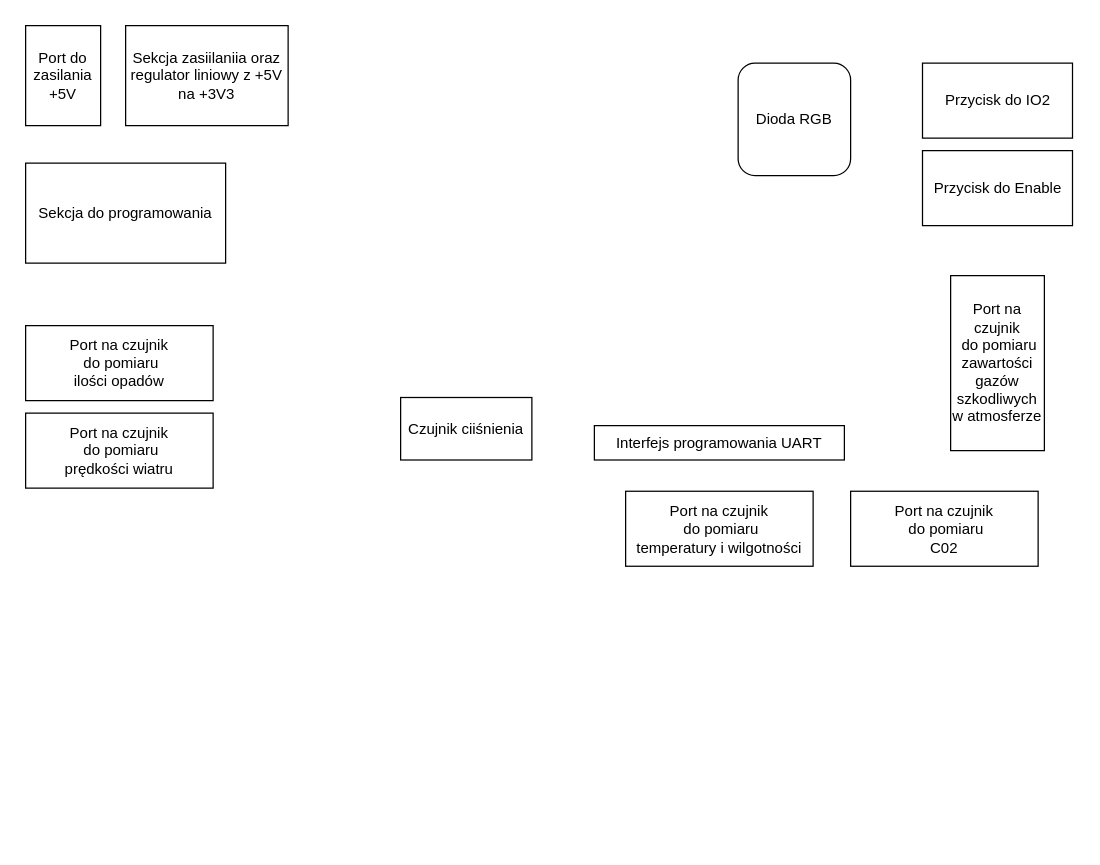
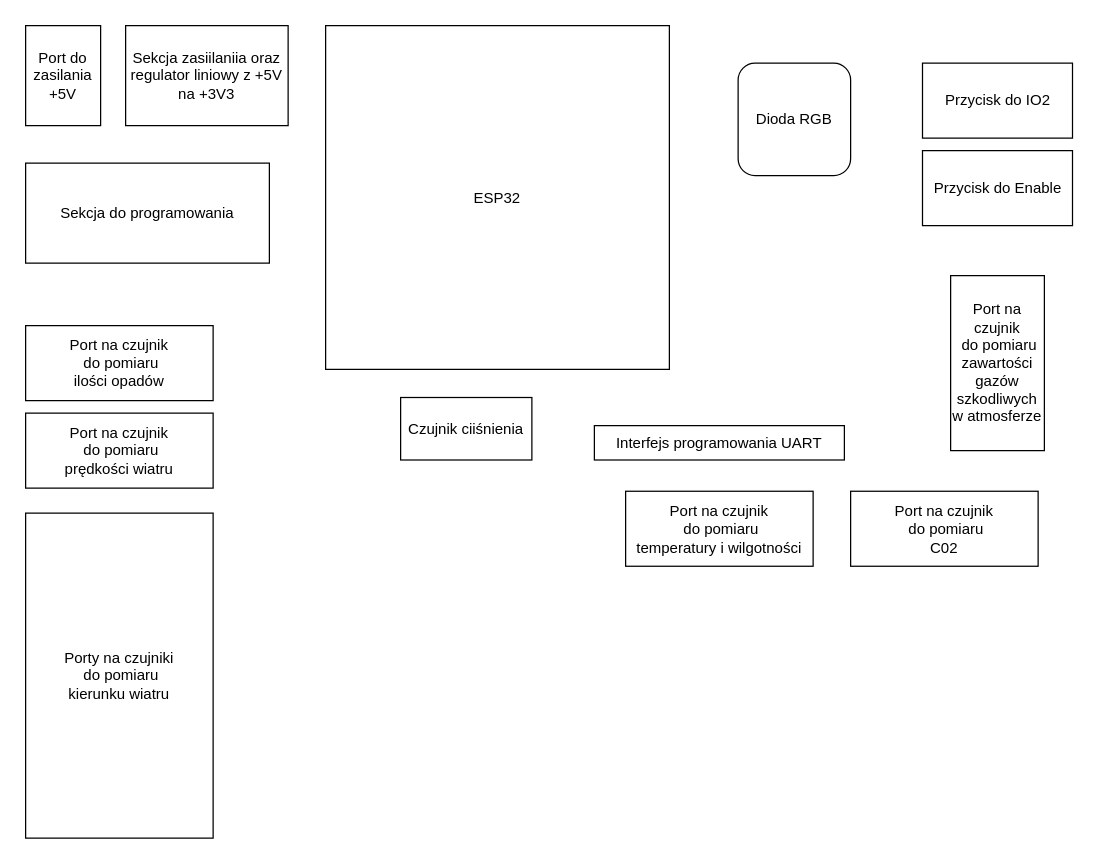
+ <mxCell id="2" value="ESP32" style="whiteSpace=wrap;html=1;aspect=fixed;" vertex="1" parent="1"><mxGeometry x="260" y="20" width="275" height="275" as="geometry" /></mxCell>
- <mxCell id="14" value="Sekcja do programowania" style="whiteSpace=wrap;html=1;direction=south;" vertex="1" parent="1"><mxGeometry x="20" y="130" width="160" height="80" as="geometry" /></mxCell>
+ <mxCell id="14" value="Sekcja do programowania" style="whiteSpace=wrap;html=1;direction=south;" vertex="1" parent="1"><mxGeometry x="20" y="130" width="195" height="80" as="geometry" /></mxCell>
+ <mxCell id="3" value="&lt;div&gt;Porty na czujniki&lt;/div&gt;&lt;div&gt;&amp;nbsp;do pomiaru&lt;/div&gt;&lt;div&gt;kierunku wiatru&lt;/div&gt;" style="whiteSpace=wrap;html=1;" vertex="1" parent="1"><mxGeometry x="20" y="410" width="150" height="260" as="geometry" /></mxCell>
